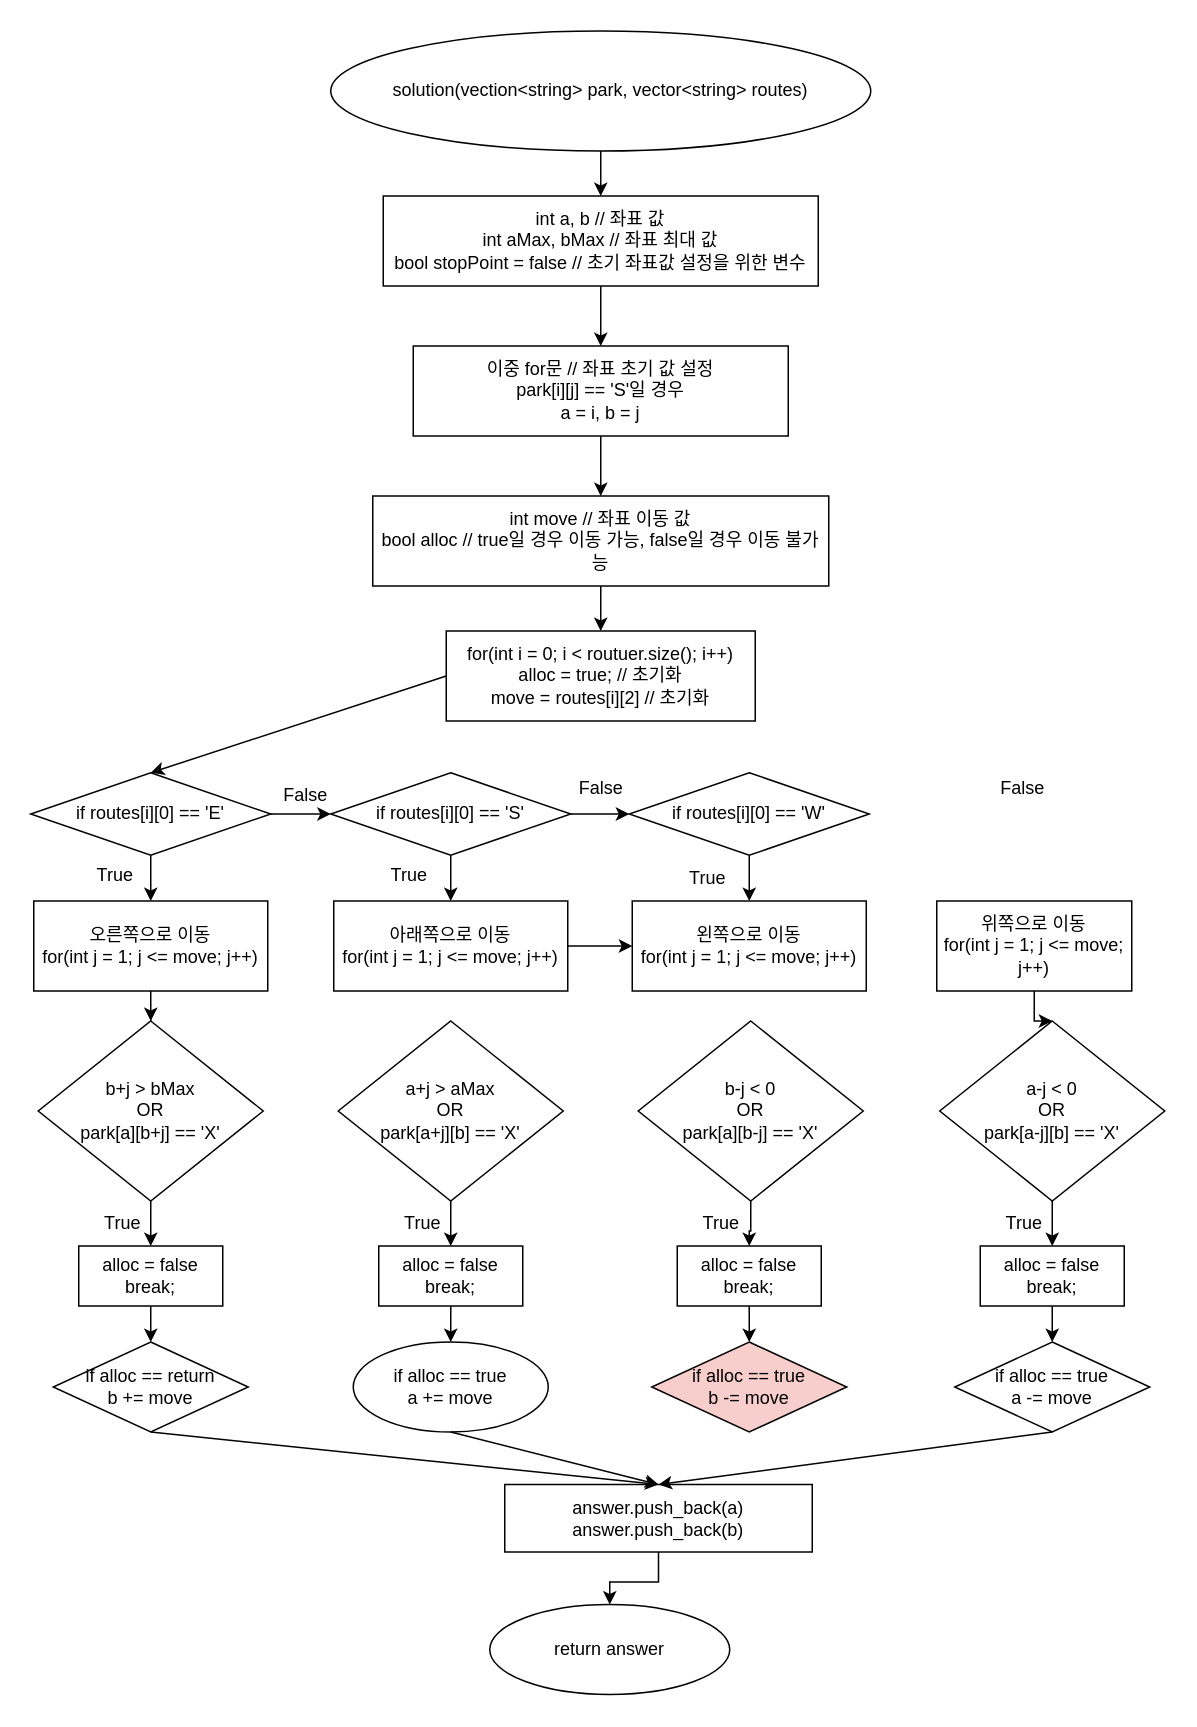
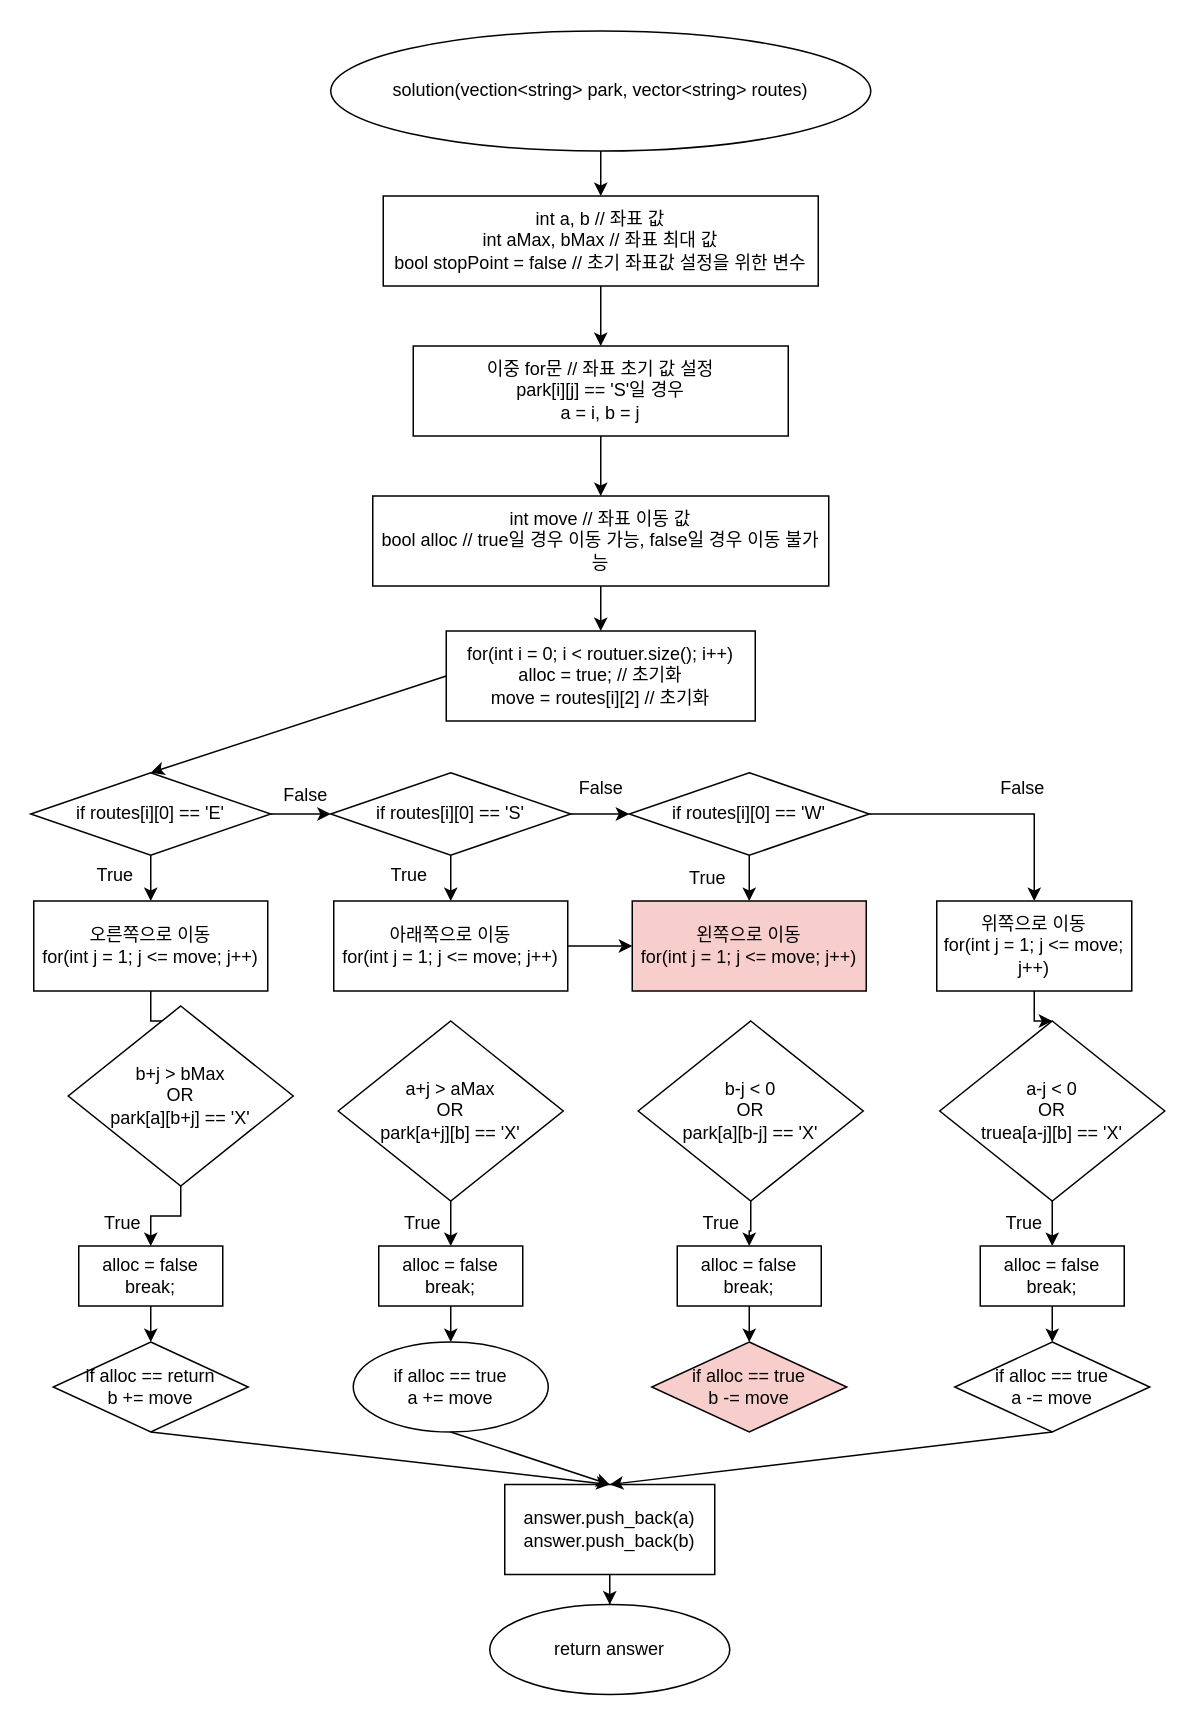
+ <mxCell id="17" value="" style="edgeStyle=orthogonalEdgeStyle;rounded=0;orthogonalLoop=1;jettySize=auto;html=1;entryX=0.5;entryY=0;entryDx=0;entryDy=0;" parent="1" source="19" target="27" edge="1"><mxGeometry relative="1" as="geometry"><mxPoint x="620" y="542" as="targetPoint" /></mxGeometry></mxCell>
- <mxCell id="25" value="왼쪽으로 이동&lt;br&gt;for(int j = 1; j &amp;lt;= move; j++)" style="rounded=0;whiteSpace=wrap;html=1;" parent="1" vertex="1"><mxGeometry x="421" y="600" width="156" height="60" as="geometry" /></mxCell>
+ <mxCell id="25" value="왼쪽으로 이동&lt;br&gt;for(int j = 1; j &amp;lt;= move; j++)" style="rounded=0;whiteSpace=wrap;html=1;fillColor=#f8cecc;" parent="1" vertex="1"><mxGeometry x="421" y="600" width="156" height="60" as="geometry" /></mxCell>
- <mxCell id="35" value="b+j &amp;gt; bMax&lt;br&gt;OR&lt;br&gt;park[a][b+j] == 'X'" style="rhombus;whiteSpace=wrap;html=1;rounded=0;" parent="1" vertex="1"><mxGeometry x="25" y="680" width="150" height="120" as="geometry" /></mxCell>
+ <mxCell id="35" value="b+j &amp;gt; bMax&lt;br&gt;OR&lt;br&gt;park[a][b+j] == 'X'" style="rhombus;whiteSpace=wrap;html=1;rounded=0;" parent="1" vertex="1"><mxGeometry x="45" y="670" width="150" height="120" as="geometry" /></mxCell>
- <mxCell id="41" value="a-j &amp;lt; 0&lt;br&gt;OR&lt;br&gt;park[a-j][b] == 'X'" style="rhombus;whiteSpace=wrap;html=1;rounded=0;" parent="1" vertex="1"><mxGeometry x="626" y="680" width="150" height="120" as="geometry" /></mxCell>
+ <mxCell id="41" value="a-j &amp;lt; 0&lt;br&gt;OR&lt;br&gt;truea[a-j][b] == 'X'" style="rhombus;whiteSpace=wrap;html=1;rounded=0;" parent="1" vertex="1"><mxGeometry x="626" y="680" width="150" height="120" as="geometry" /></mxCell>
- <mxCell id="59" value="answer.push_back(a)&lt;br&gt;answer.push_back(b)" style="whiteSpace=wrap;html=1;rounded=0;" vertex="1" parent="1"><mxGeometry x="336" y="989" width="205" height="45" as="geometry" /></mxCell>
+ <mxCell id="59" value="answer.push_back(a)&lt;br&gt;answer.push_back(b)" style="whiteSpace=wrap;html=1;rounded=0;" vertex="1" parent="1"><mxGeometry x="336" y="989" width="140" height="60" as="geometry" /></mxCell>
